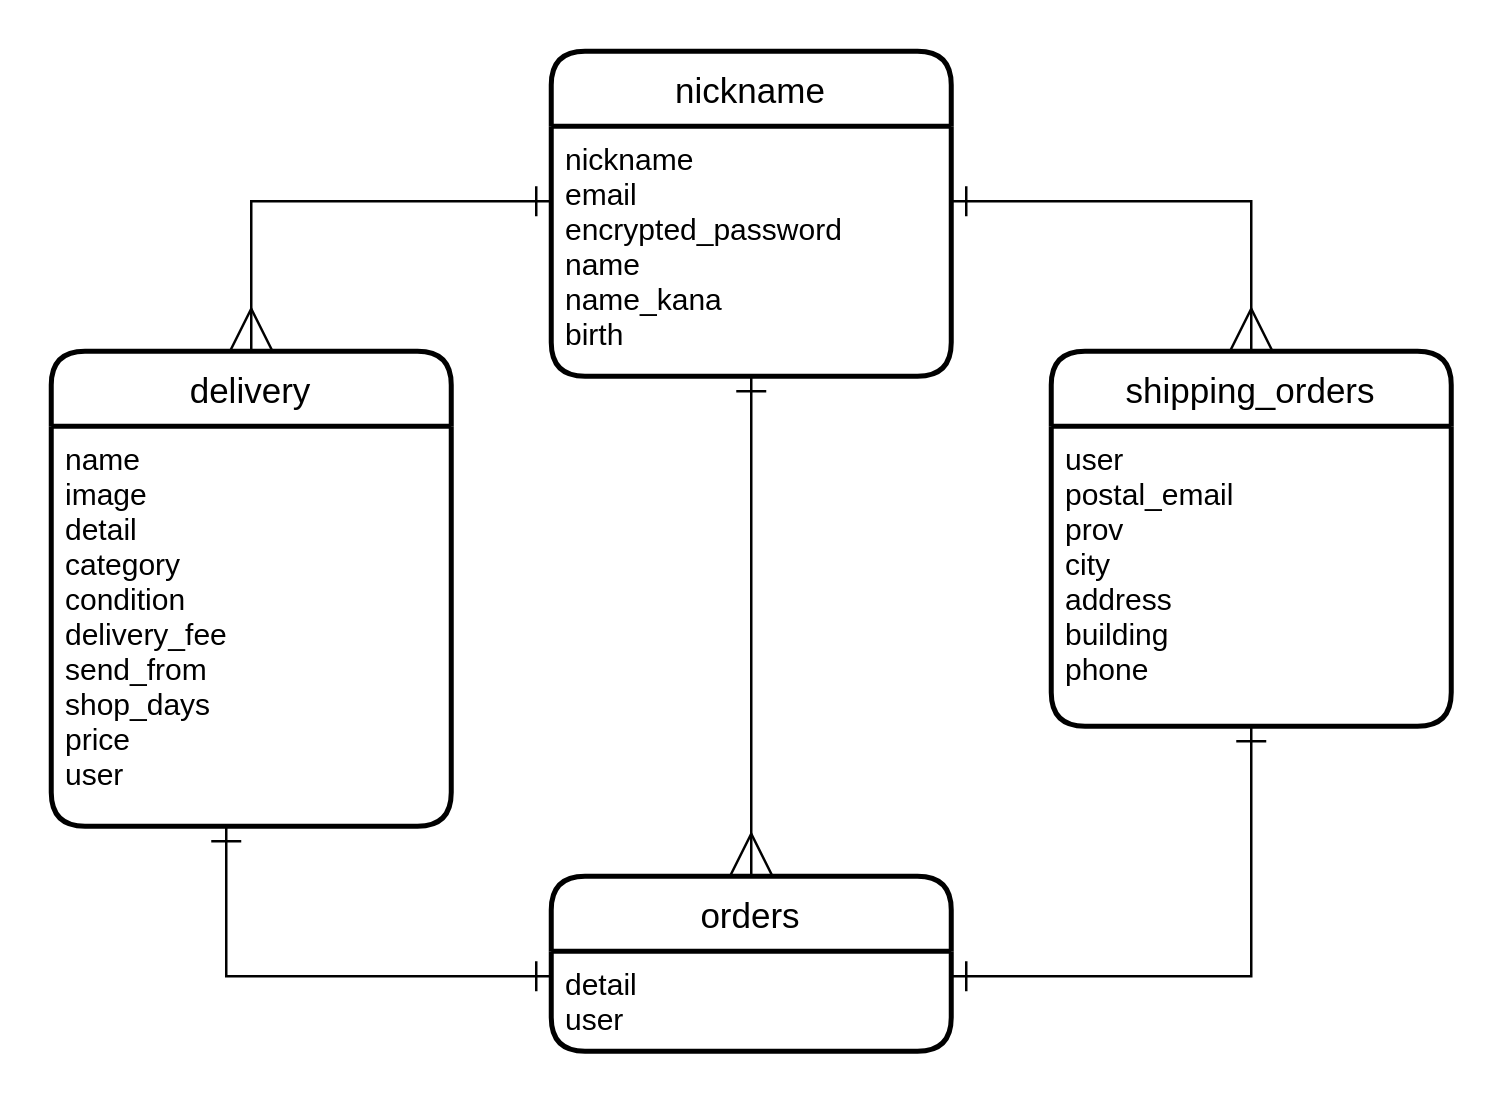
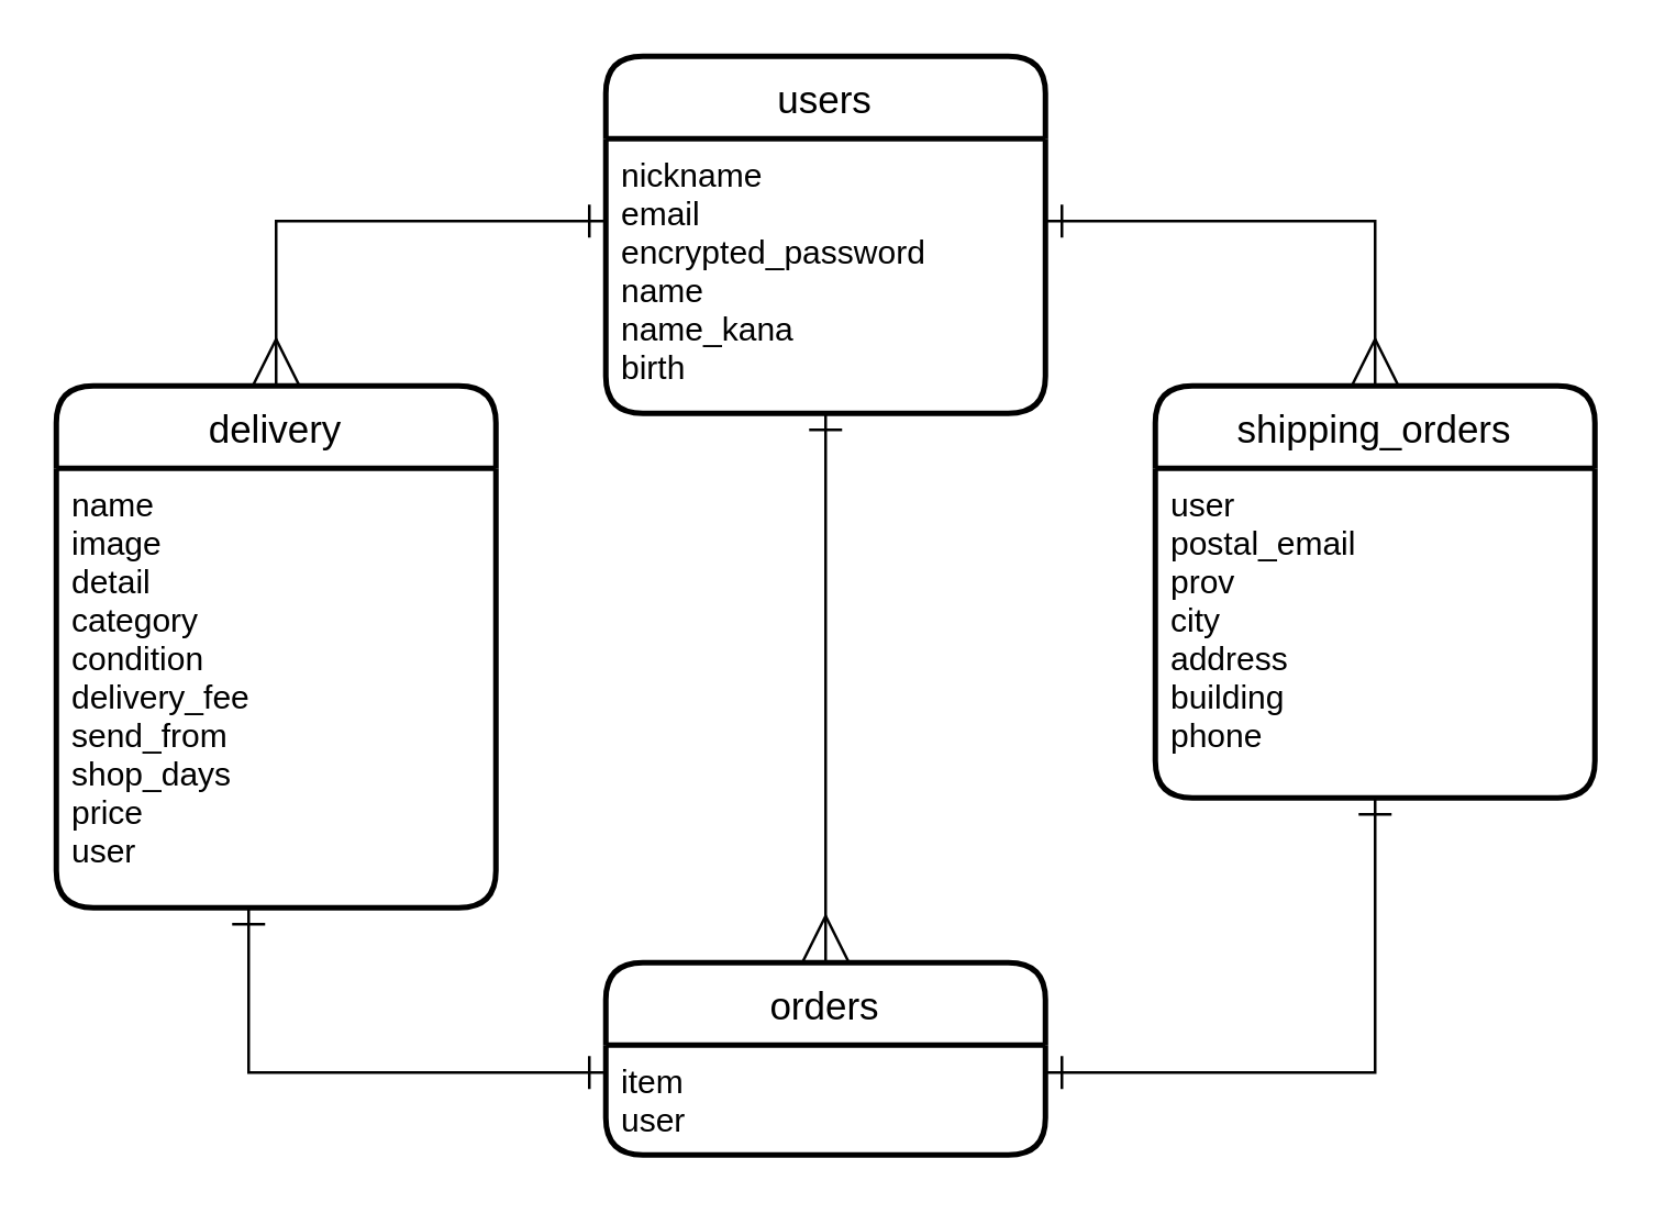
- <mxCell id="2" value="nickname" style="swimlane;childLayout=stackLayout;horizontal=1;startSize=30;horizontalStack=0;rounded=1;fontSize=14;fontStyle=0;strokeWidth=2;resizeParent=0;resizeLast=1;shadow=0;dashed=0;align=center;" vertex="1" parent="1"><mxGeometry x="220" y="20" width="160" height="130" as="geometry" /></mxCell>
+ <mxCell id="2" value="users" style="swimlane;childLayout=stackLayout;horizontal=1;startSize=30;horizontalStack=0;rounded=1;fontSize=14;fontStyle=0;strokeWidth=2;resizeParent=0;resizeLast=1;shadow=0;dashed=0;align=center;" vertex="1" parent="1"><mxGeometry x="220" y="20" width="160" height="130" as="geometry" /></mxCell>
- <mxCell id="8" value="detail&#10;user" style="align=left;strokeColor=none;fillColor=none;spacingLeft=4;fontSize=12;verticalAlign=top;resizable=0;rotatable=0;part=1;" vertex="1" parent="7"><mxGeometry y="30" width="160" height="40" as="geometry" /></mxCell>
+ <mxCell id="8" value="item&#10;user" style="align=left;strokeColor=none;fillColor=none;spacingLeft=4;fontSize=12;verticalAlign=top;resizable=0;rotatable=0;part=1;" vertex="1" parent="7"><mxGeometry y="30" width="160" height="40" as="geometry" /></mxCell>
